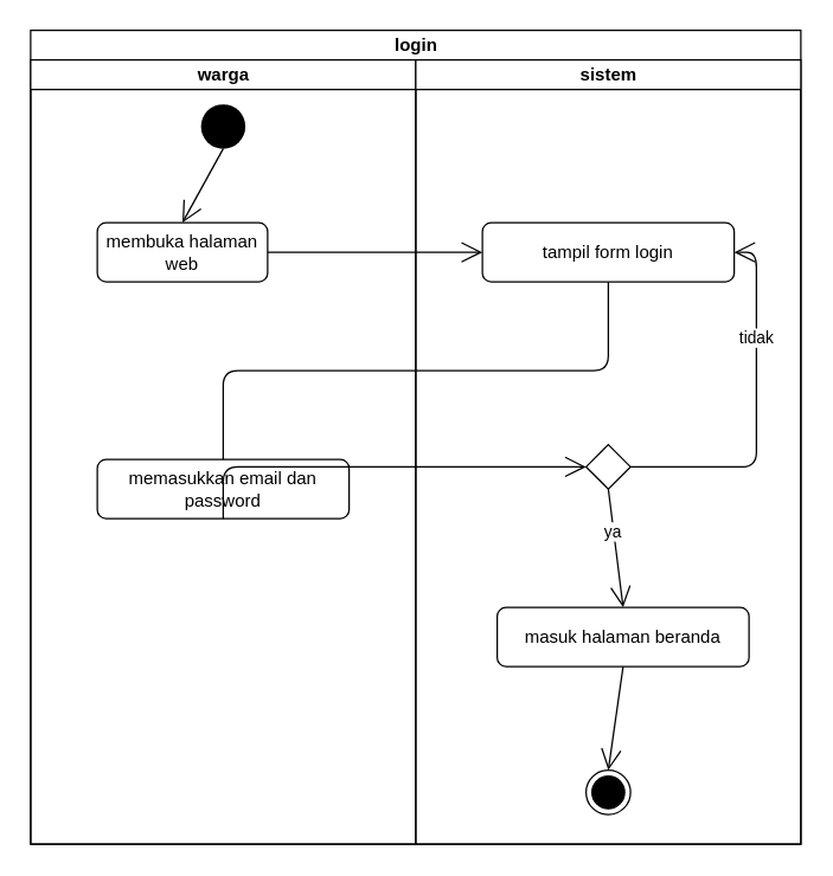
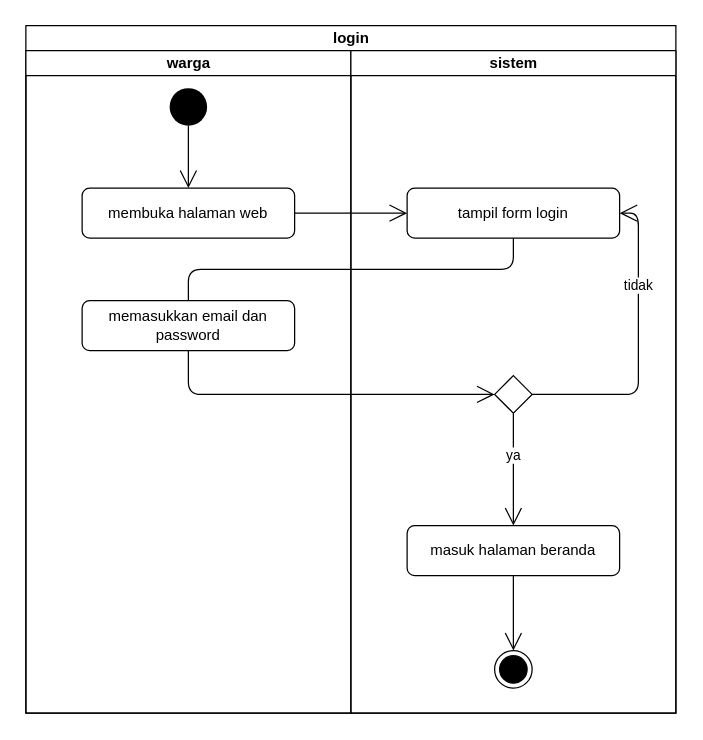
- <mxCell id="6" value="membuka halaman web" style="shape=rect;html=1;rounded=1;whiteSpace=wrap;align=center;" vertex="1" parent="3"><mxGeometry x="45" y="110" width="115" height="40" as="geometry" /></mxCell>
+ <mxCell id="6" value="membuka halaman web" style="shape=rect;html=1;rounded=1;whiteSpace=wrap;align=center;" vertex="1" parent="3"><mxGeometry x="45" y="110" width="170" height="40" as="geometry" /></mxCell>
- <mxCell id="7" value="memasukkan email dan password" style="shape=rect;html=1;rounded=1;whiteSpace=wrap;align=center;" vertex="1" parent="3"><mxGeometry x="45" y="270" width="170" height="40" as="geometry" /></mxCell>
+ <mxCell id="7" value="memasukkan email dan password" style="shape=rect;html=1;rounded=1;whiteSpace=wrap;align=center;" vertex="1" parent="3"><mxGeometry x="45" y="200" width="170" height="40" as="geometry" /></mxCell>
- <mxCell id="13" value="masuk halaman beranda" style="shape=rect;html=1;rounded=1;whiteSpace=wrap;align=center;" vertex="1" parent="8"><mxGeometry x="55" y="370" width="170" height="40" as="geometry" /></mxCell>
+ <mxCell id="13" value="masuk halaman beranda" style="shape=rect;html=1;rounded=1;whiteSpace=wrap;align=center;" vertex="1" parent="8"><mxGeometry x="45" y="380" width="170" height="40" as="geometry" /></mxCell>
